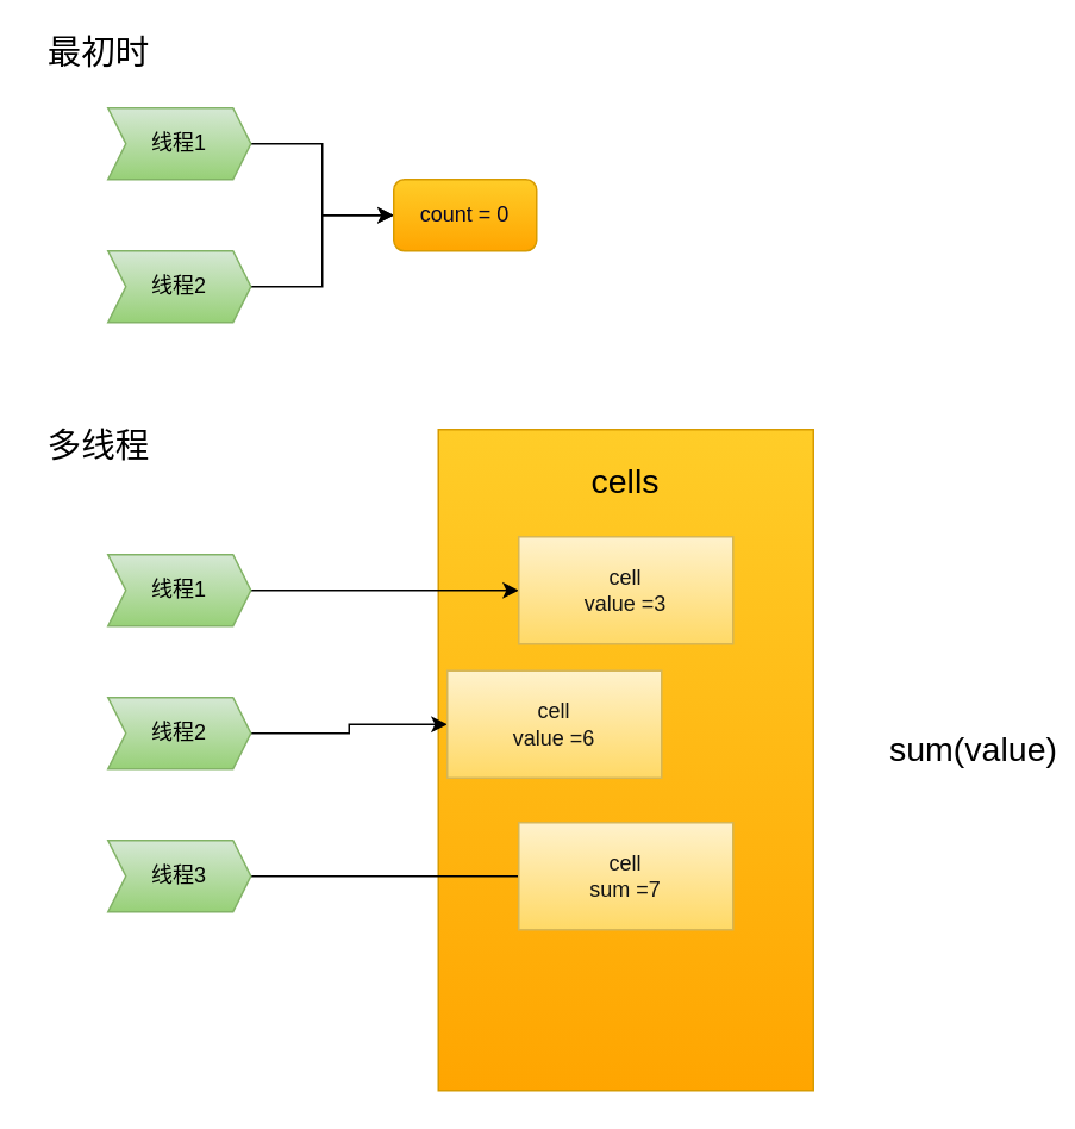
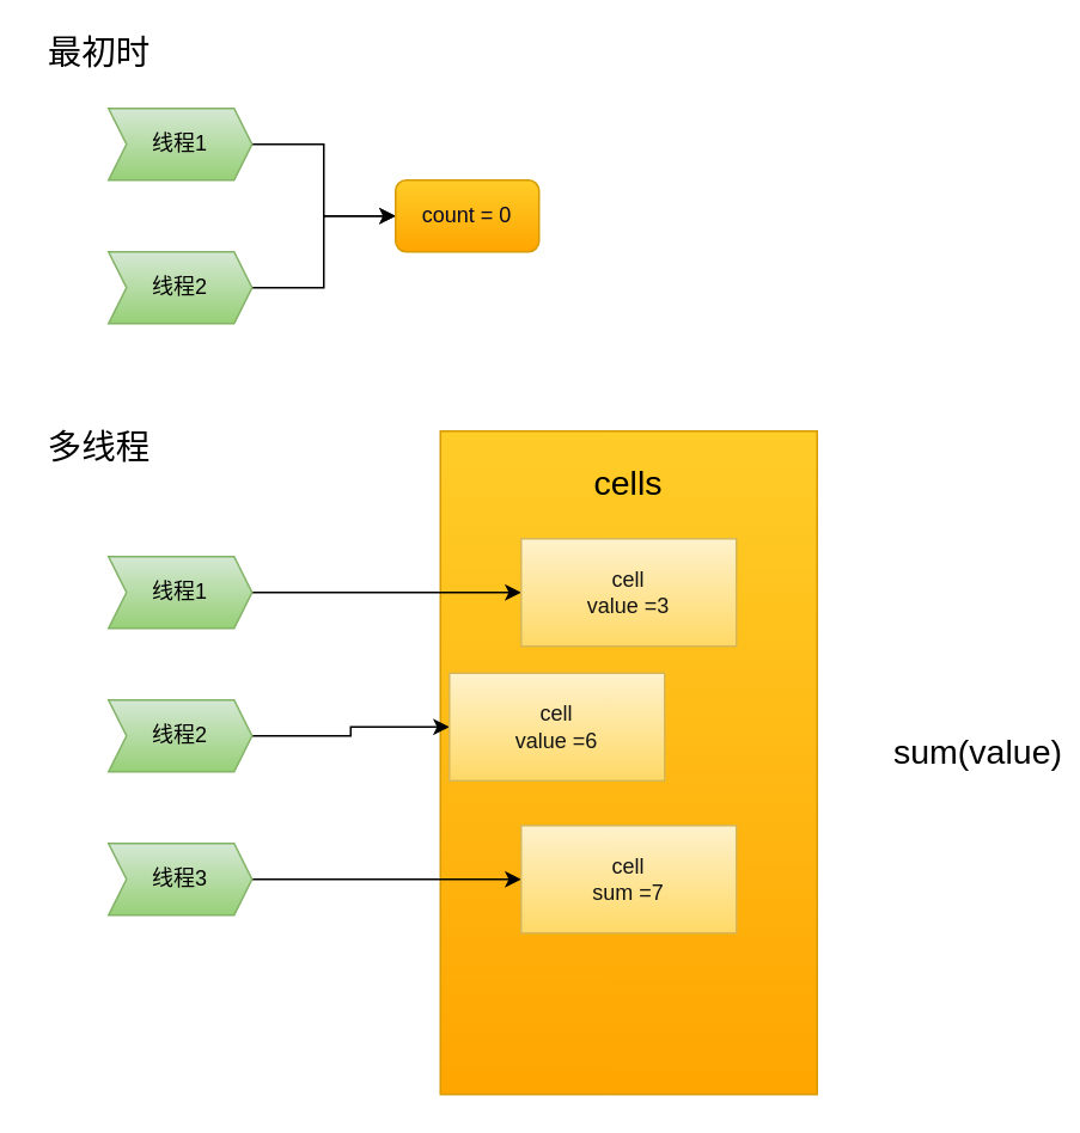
- <mxCell id="7" style="edgeStyle=orthogonalEdgeStyle;rounded=0;orthogonalLoop=1;jettySize=auto;html=1;exitX=1;exitY=0.5;exitDx=0;exitDy=0;entryX=0;entryY=0.5;entryDx=0;entryDy=0;endArrow=none;" edge="1" parent="1" source="8" target="10"><mxGeometry relative="1" as="geometry" /></mxCell>
+ <mxCell id="7" style="edgeStyle=orthogonalEdgeStyle;rounded=0;orthogonalLoop=1;jettySize=auto;html=1;exitX=1;exitY=0.5;exitDx=0;exitDy=0;entryX=0;entryY=0.5;entryDx=0;entryDy=0;" edge="1" parent="1" source="8" target="10"><mxGeometry relative="1" as="geometry" /></mxCell>
